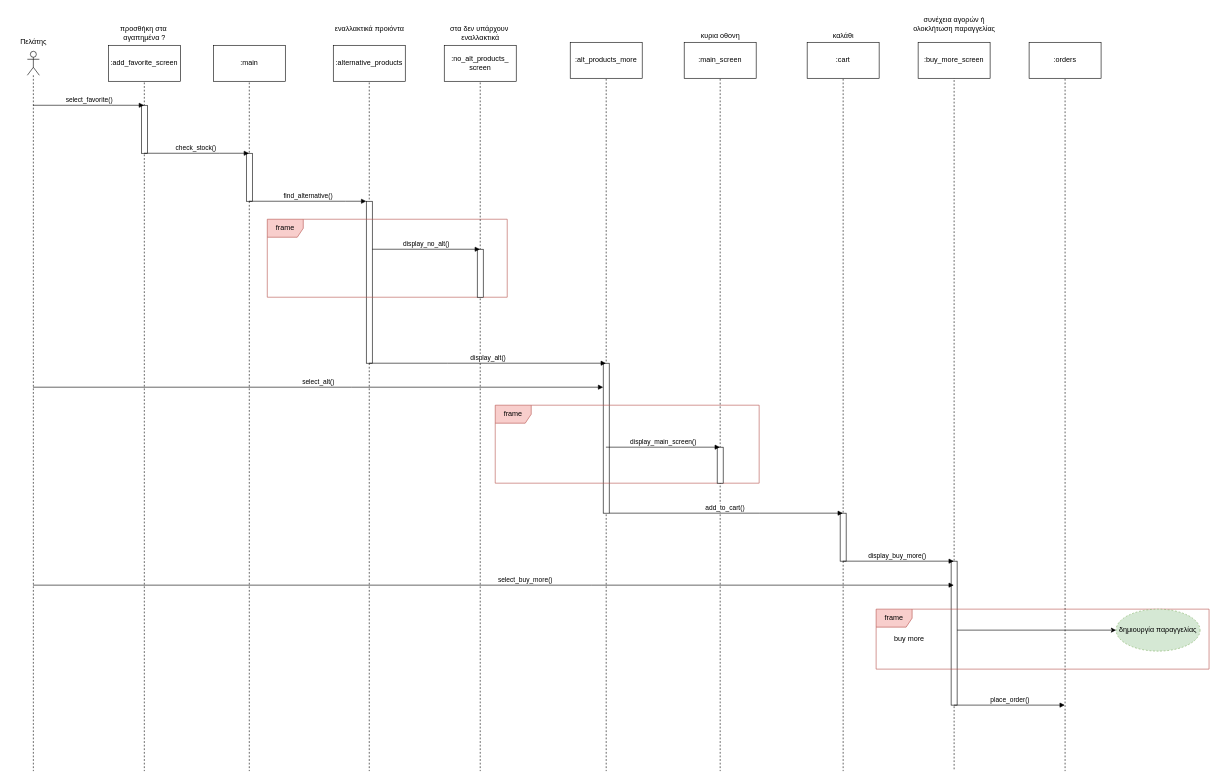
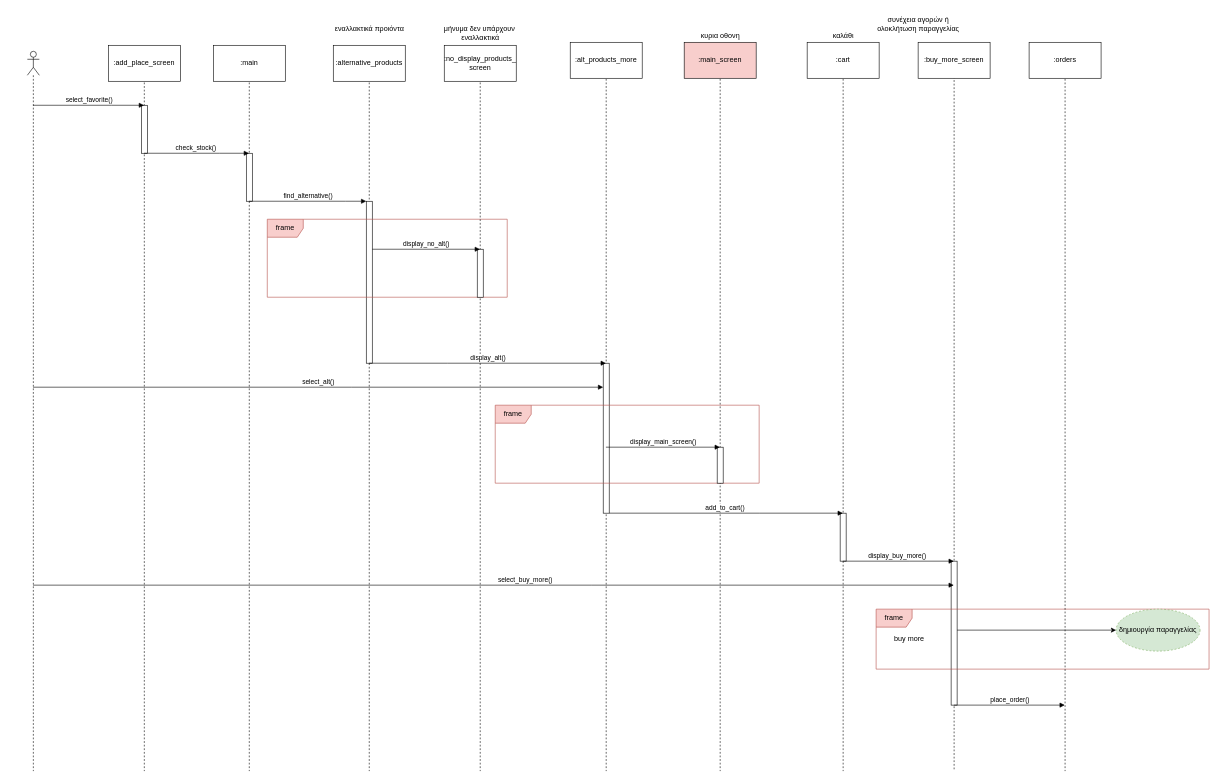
- <mxCell id="27" value="συνέχεια αγορών ή &lt;br&gt;ολοκλήτωση παραγγελίας" style="text;html=1;align=center;verticalAlign=middle;resizable=0;points=[];autosize=1;strokeColor=none;fillColor=none;" parent="1" vertex="1"><mxGeometry x="1510" y="20" width="160" height="40" as="geometry" /></mxCell>
+ <mxCell id="27" value="συνέχεια αγορών ή &lt;br&gt;ολοκλήτωση παραγγελίας" style="text;html=1;align=center;verticalAlign=middle;resizable=0;points=[];autosize=1;strokeColor=none;fillColor=none;" parent="1" vertex="1"><mxGeometry x="1450" y="20" width="160" height="40" as="geometry" /></mxCell>
- <mxCell id="4" value="προσθήκη στα&amp;nbsp;&lt;br style=&quot;border-color: var(--border-color);&quot;&gt;&lt;span style=&quot;border-color: var(--border-color);&quot;&gt;αγαπημένα ?&lt;/span&gt;" style="text;html=1;align=center;verticalAlign=middle;resizable=0;points=[];autosize=1;strokeColor=none;fillColor=none;" parent="1" vertex="1"><mxGeometry x="190" y="35" width="100" height="40" as="geometry" /></mxCell>
- <mxCell id="15" value="στα δεν υπάρχουν&amp;nbsp;&lt;br style=&quot;border-color: var(--border-color);&quot;&gt;&lt;span style=&quot;border-color: var(--border-color);&quot;&gt;εναλλακτικά&lt;/span&gt;" style="text;html=1;align=center;verticalAlign=middle;resizable=0;points=[];autosize=1;strokeColor=none;fillColor=none;" parent="1" vertex="1"><mxGeometry x="725" y="35" width="150" height="40" as="geometry" /></mxCell>
+ <mxCell id="15" value="μήνυμα δεν υπάρχουν&amp;nbsp;&lt;br style=&quot;border-color: var(--border-color);&quot;&gt;&lt;span style=&quot;border-color: var(--border-color);&quot;&gt;εναλλακτικά&lt;/span&gt;" style="text;html=1;align=center;verticalAlign=middle;resizable=0;points=[];autosize=1;strokeColor=none;fillColor=none;" parent="1" vertex="1"><mxGeometry x="725" y="35" width="150" height="40" as="geometry" /></mxCell>
- <mxCell id="6" value="Πελάτης" style="text;html=1;align=center;verticalAlign=middle;resizable=0;points=[];autosize=1;strokeColor=none;fillColor=none;" parent="1" vertex="1"><mxGeometry x="20" y="55" width="70" height="30" as="geometry" /></mxCell>
- <mxCell id="38" value=":main_screen" style="whiteSpace=wrap;html=1;" parent="1" vertex="1"><mxGeometry x="1140" y="70" width="120" height="60" as="geometry" /></mxCell>
+ <mxCell id="38" value=":main_screen" style="whiteSpace=wrap;html=1;fillColor=#f8cecc;" parent="1" vertex="1"><mxGeometry x="1140" y="70" width="120" height="60" as="geometry" /></mxCell>
- <mxCell id="33" value=":add_favorite_screen" style="whiteSpace=wrap;html=1;" parent="1" vertex="1"><mxGeometry x="180" y="75" width="120" height="60" as="geometry" /></mxCell>
+ <mxCell id="33" value=":add_place_screen" style="whiteSpace=wrap;html=1;" parent="1" vertex="1"><mxGeometry x="180" y="75" width="120" height="60" as="geometry" /></mxCell>
- <mxCell id="36" value=":no_alt_products_&lt;br&gt;screen" style="whiteSpace=wrap;html=1;" parent="1" vertex="1"><mxGeometry x="740" y="75" width="120" height="60" as="geometry" /></mxCell>
+ <mxCell id="36" value=":no_display_products_&lt;br&gt;screen" style="whiteSpace=wrap;html=1;" parent="1" vertex="1"><mxGeometry x="740" y="75" width="120" height="60" as="geometry" /></mxCell>
